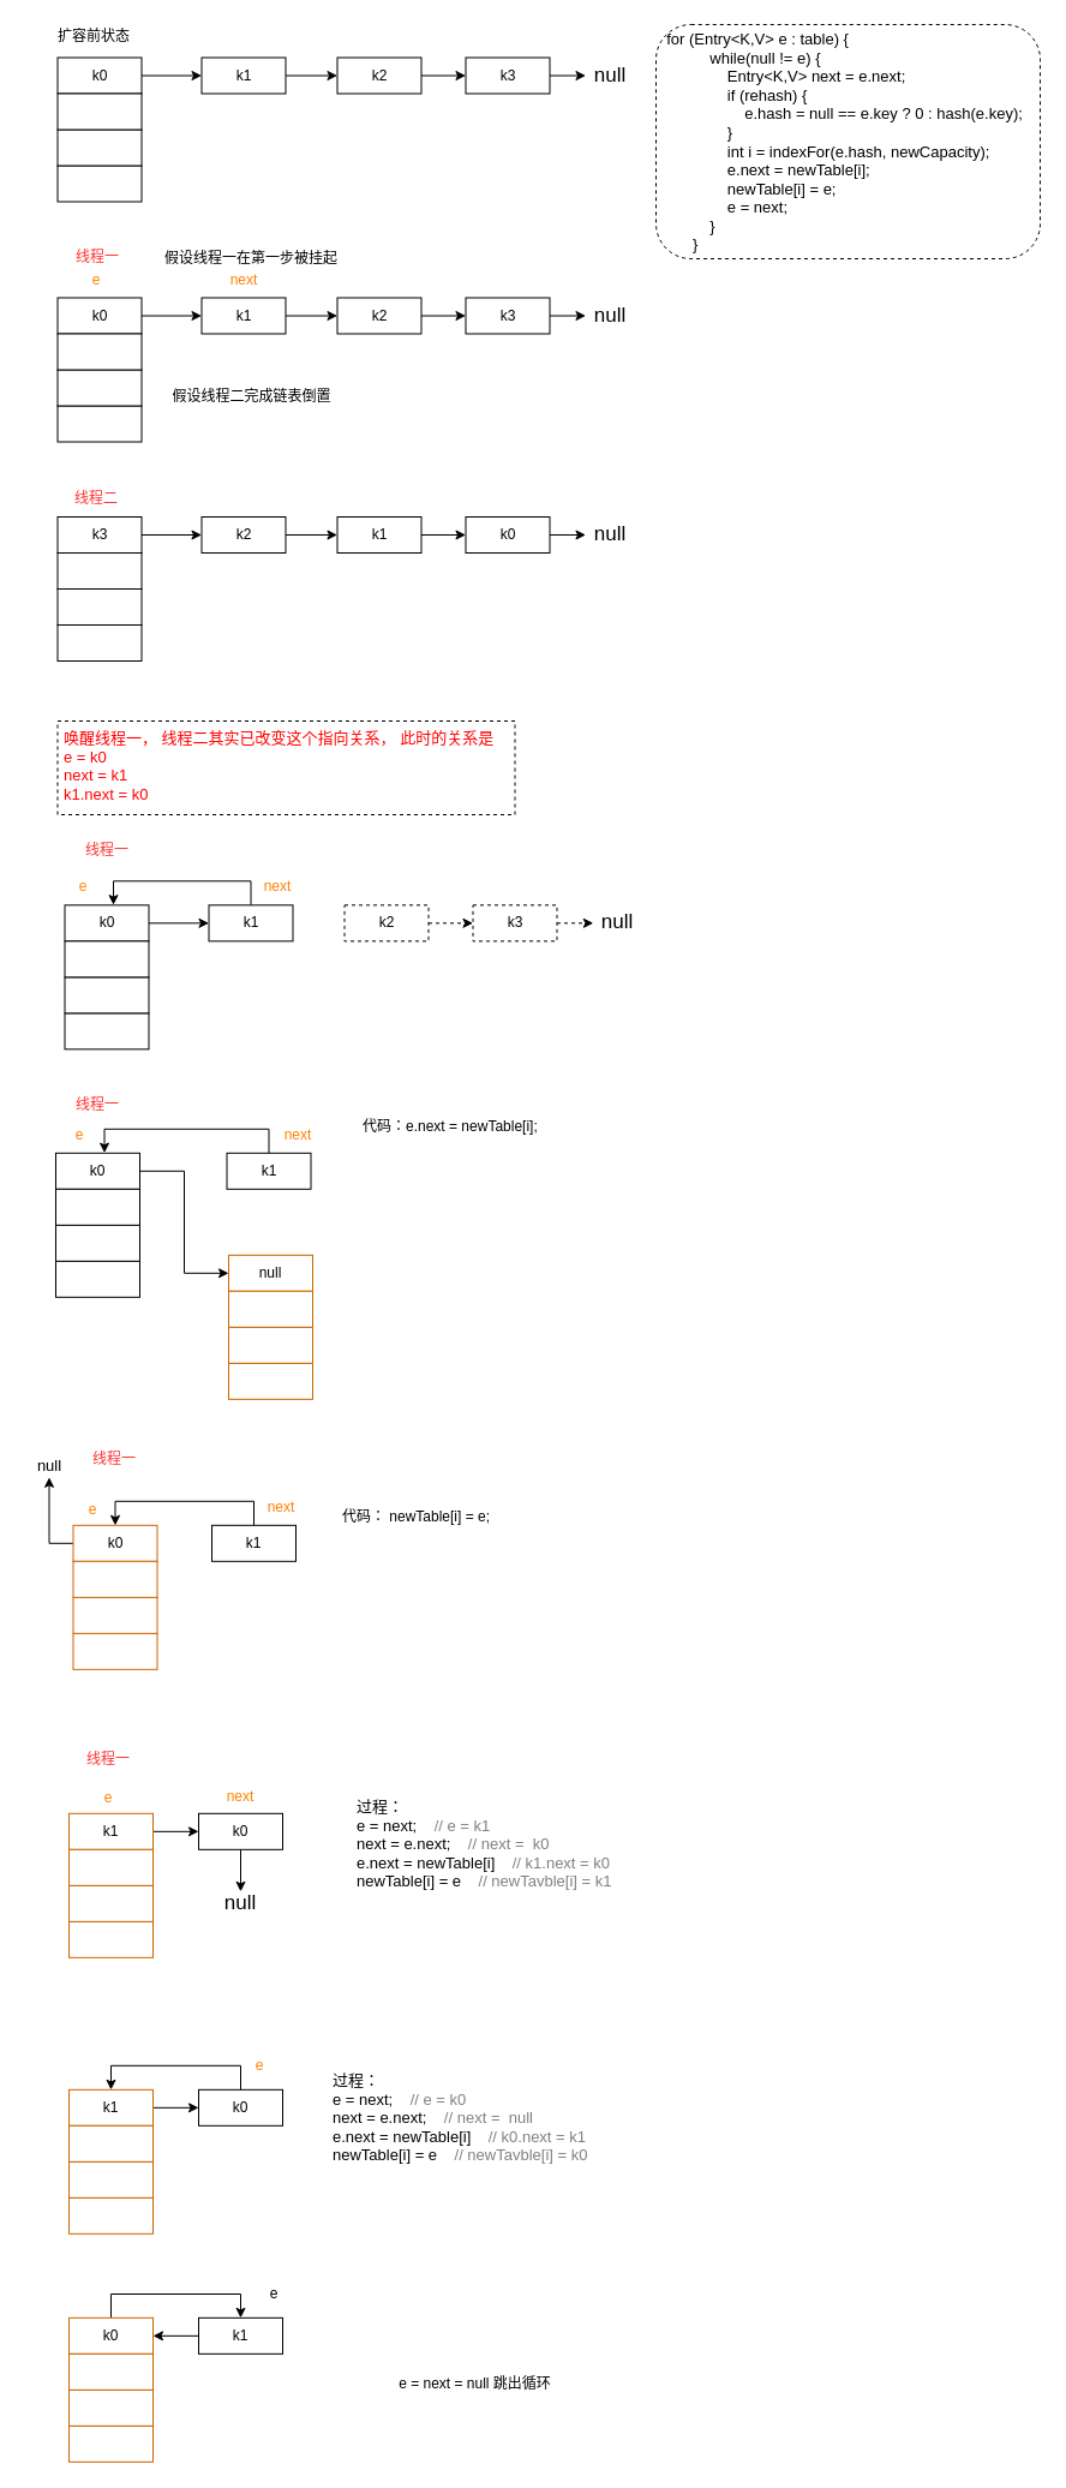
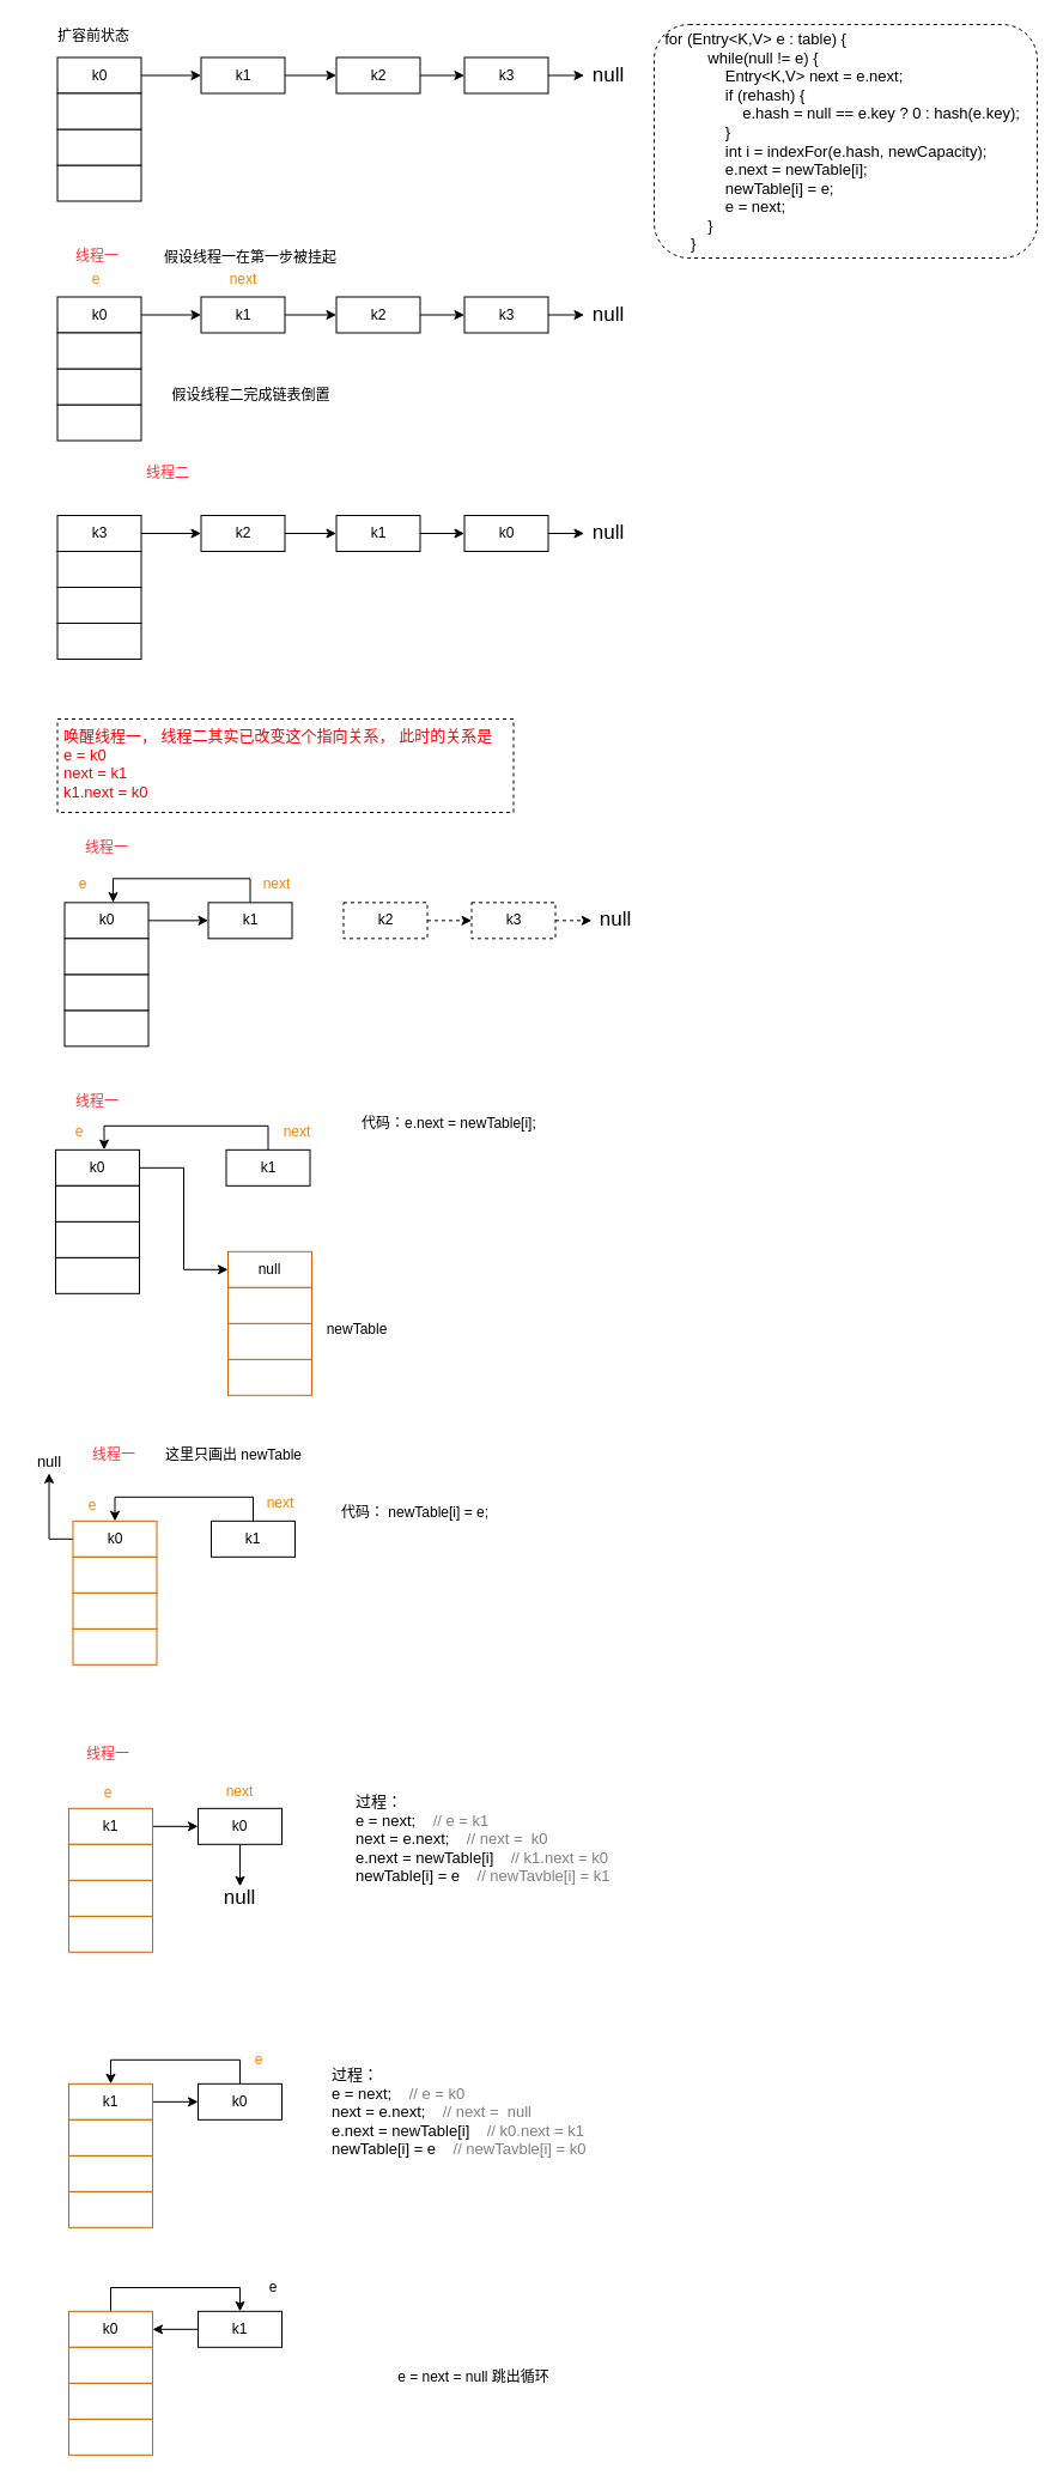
- <mxCell id="43" value="&lt;font color=&quot;#ff3333&quot;&gt;线程二&lt;/font&gt;" style="text;html=1;strokeColor=none;fillColor=none;align=center;verticalAlign=middle;whiteSpace=wrap;rounded=0;" parent="1" vertex="1"><mxGeometry x="44.5" y="400" width="70" height="30" as="geometry" /></mxCell>
+ <mxCell id="43" value="&lt;font color=&quot;#ff3333&quot;&gt;线程二&lt;/font&gt;" style="text;html=1;strokeColor=none;fillColor=none;align=center;verticalAlign=middle;whiteSpace=wrap;rounded=0;" parent="1" vertex="1"><mxGeometry x="104.5" y="380" width="70" height="30" as="geometry" /></mxCell>
+ <mxCell id="112" value="newTable" style="text;html=1;strokeColor=none;fillColor=none;align=center;verticalAlign=middle;whiteSpace=wrap;rounded=0;dashed=1;labelBackgroundColor=none;fontSize=12;" parent="1" vertex="1"><mxGeometry x="278" y="1100" width="40" height="20" as="geometry" /></mxCell>
+ <mxCell id="117" value="这里只画出 newTable" style="text;html=1;strokeColor=none;fillColor=none;align=left;verticalAlign=middle;whiteSpace=wrap;rounded=0;fontColor=#000000;" vertex="1" parent="1"><mxGeometry x="136" y="1205" width="121" height="20" as="geometry" /></mxCell>
